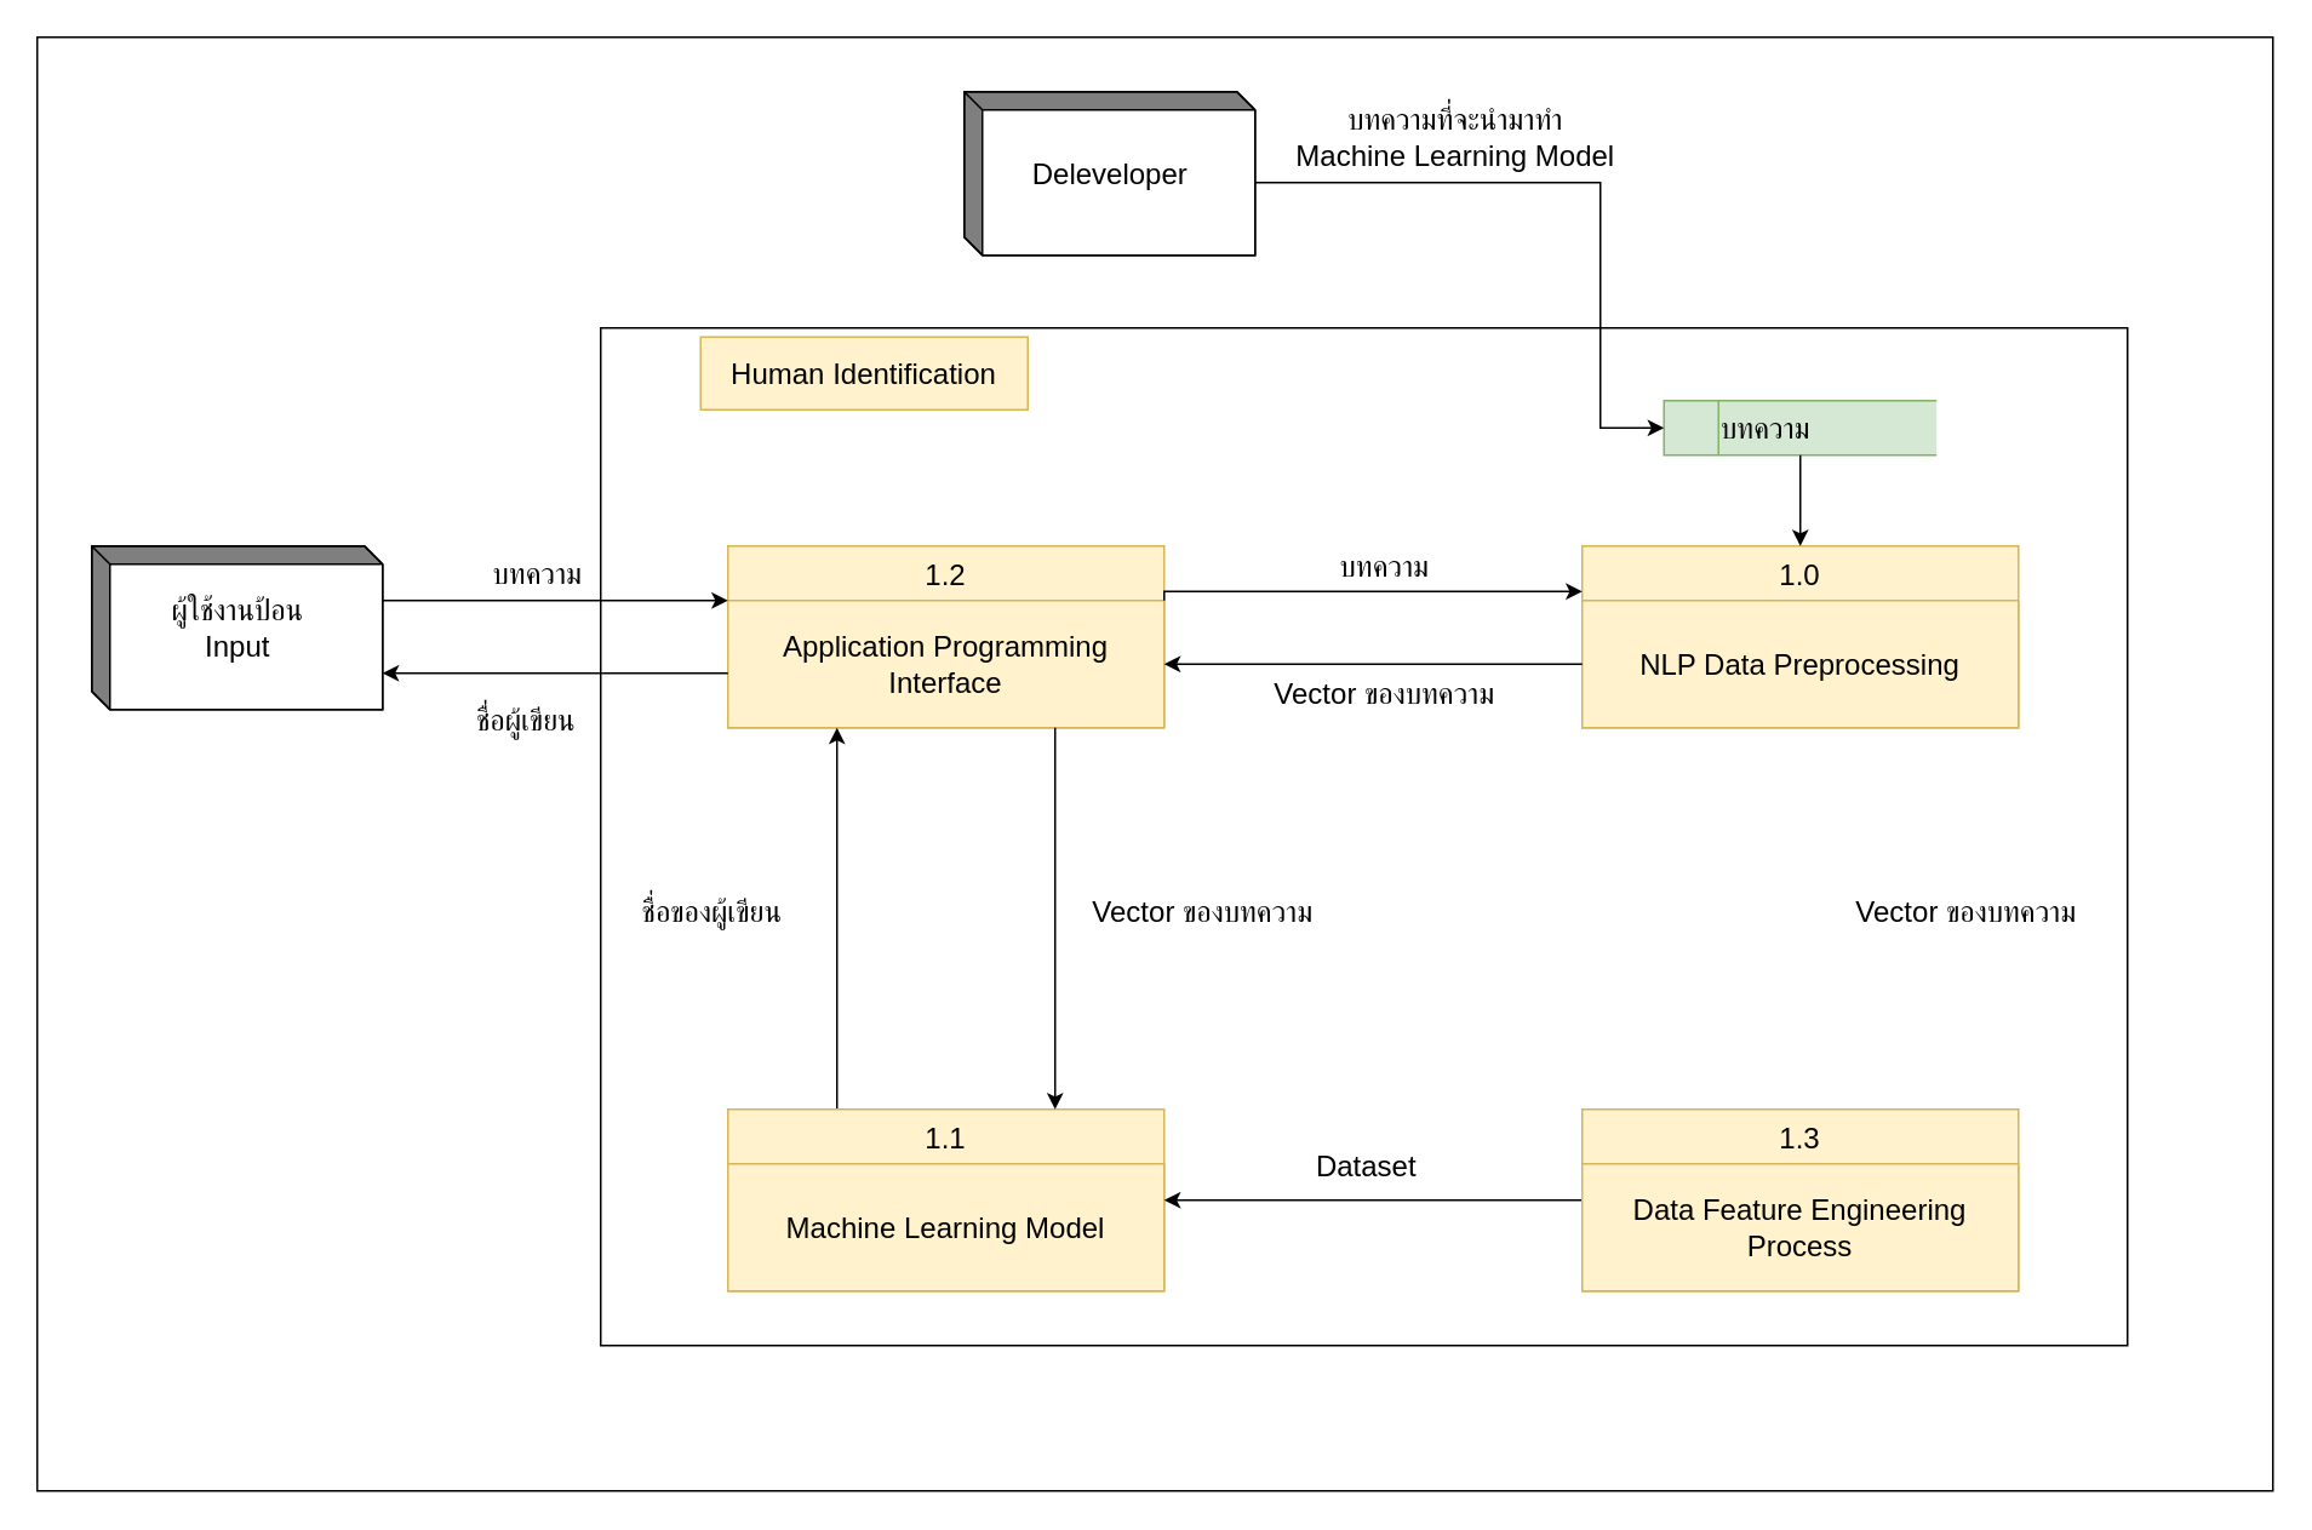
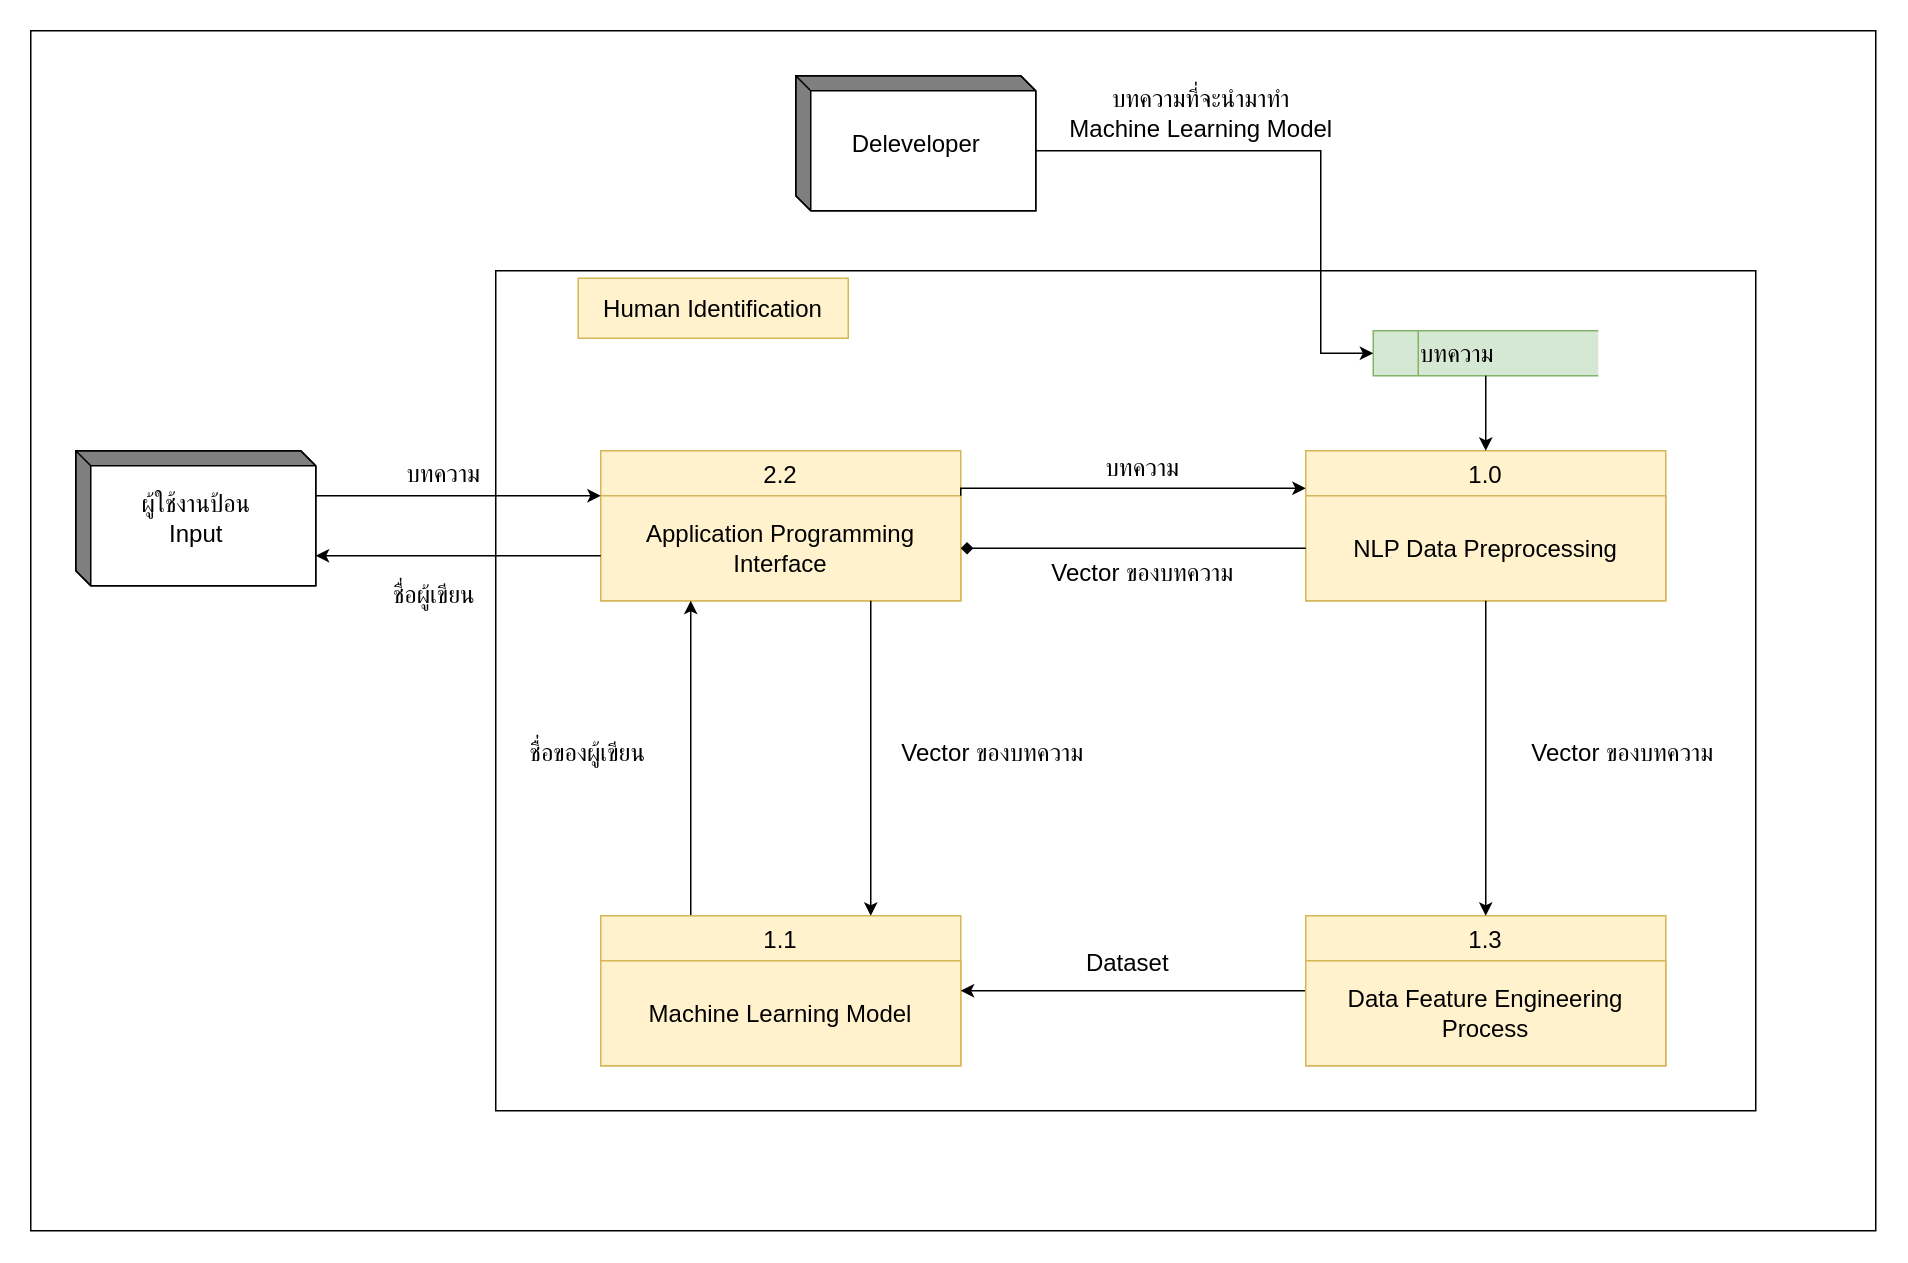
- <mxCell id="10" value="1.2" style="swimlane;fontStyle=0;childLayout=stackLayout;horizontal=1;startSize=30;fillColor=#fff2cc;horizontalStack=0;resizeParent=1;resizeParentMax=0;resizeLast=0;collapsible=0;marginBottom=0;swimlaneFillColor=#ffffff;fontSize=16;strokeColor=#d6b656;" vertex="1" parent="2"><mxGeometry x="380" y="280" width="240" height="100" as="geometry" /></mxCell>
+ <mxCell id="10" value="2.2" style="swimlane;fontStyle=0;childLayout=stackLayout;horizontal=1;startSize=30;fillColor=#fff2cc;horizontalStack=0;resizeParent=1;resizeParentMax=0;resizeLast=0;collapsible=0;marginBottom=0;swimlaneFillColor=#ffffff;fontSize=16;strokeColor=#d6b656;" vertex="1" parent="2"><mxGeometry x="380" y="280" width="240" height="100" as="geometry" /></mxCell>
- <mxCell id="16" style="edgeStyle=orthogonalEdgeStyle;rounded=0;orthogonalLoop=1;jettySize=auto;html=1;entryX=1;entryY=0.5;entryDx=0;entryDy=0;fontSize=16;" edge="1" parent="2" source="13" target="11"><mxGeometry relative="1" as="geometry" /></mxCell>
+ <mxCell id="16" style="edgeStyle=orthogonalEdgeStyle;rounded=0;orthogonalLoop=1;jettySize=auto;html=1;entryX=1;entryY=0.5;entryDx=0;entryDy=0;fontSize=16;endArrow=diamond;" edge="1" parent="2" source="13" target="11"><mxGeometry relative="1" as="geometry" /></mxCell>
+ <mxCell id="28" style="edgeStyle=orthogonalEdgeStyle;rounded=0;orthogonalLoop=1;jettySize=auto;html=1;entryX=0.5;entryY=0;entryDx=0;entryDy=0;fontSize=16;" edge="1" parent="2" source="13" target="26"><mxGeometry relative="1" as="geometry" /></mxCell>
